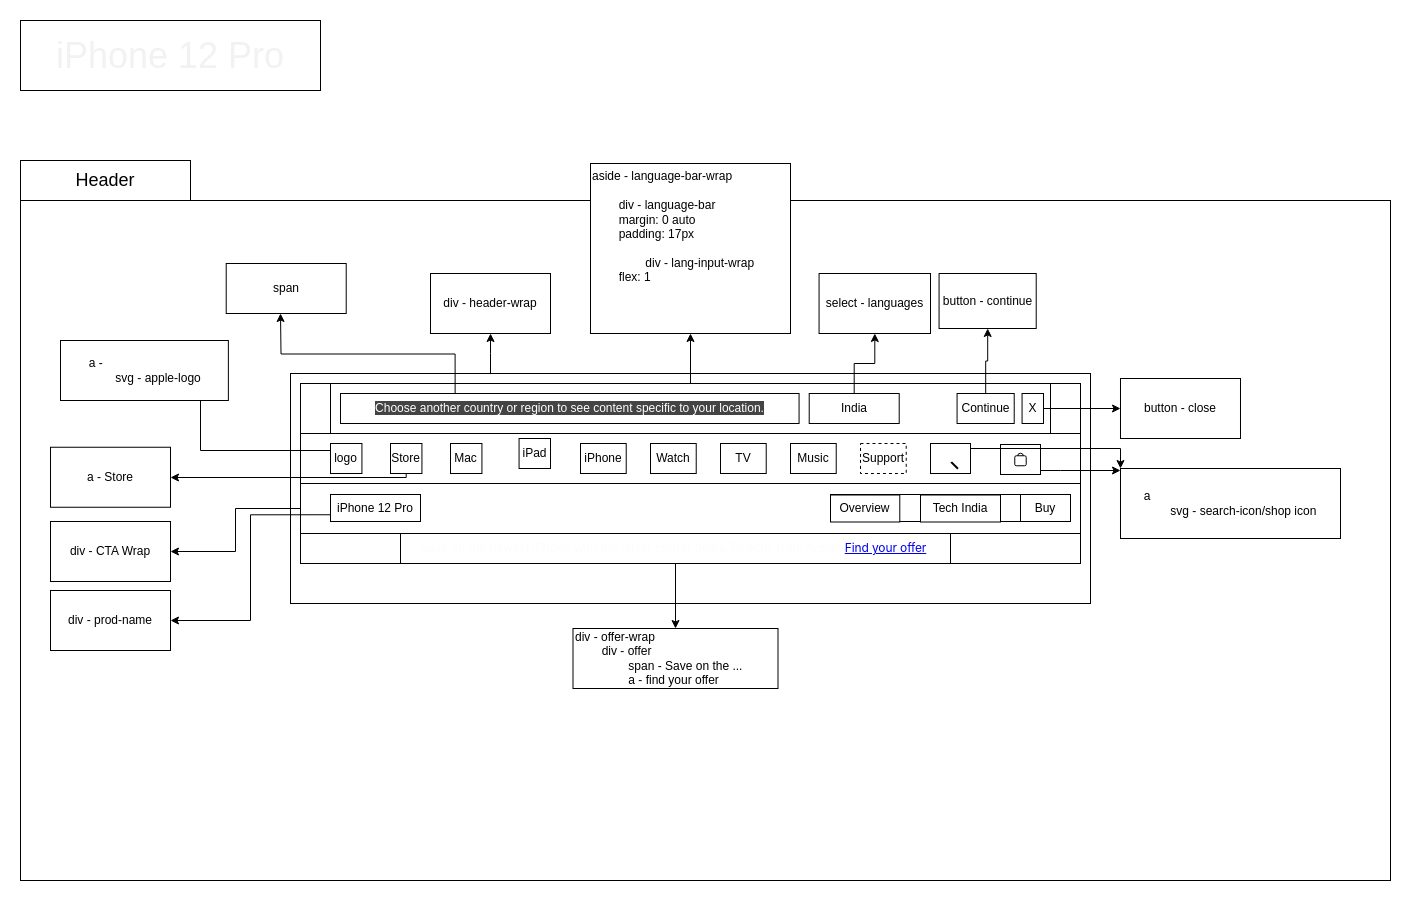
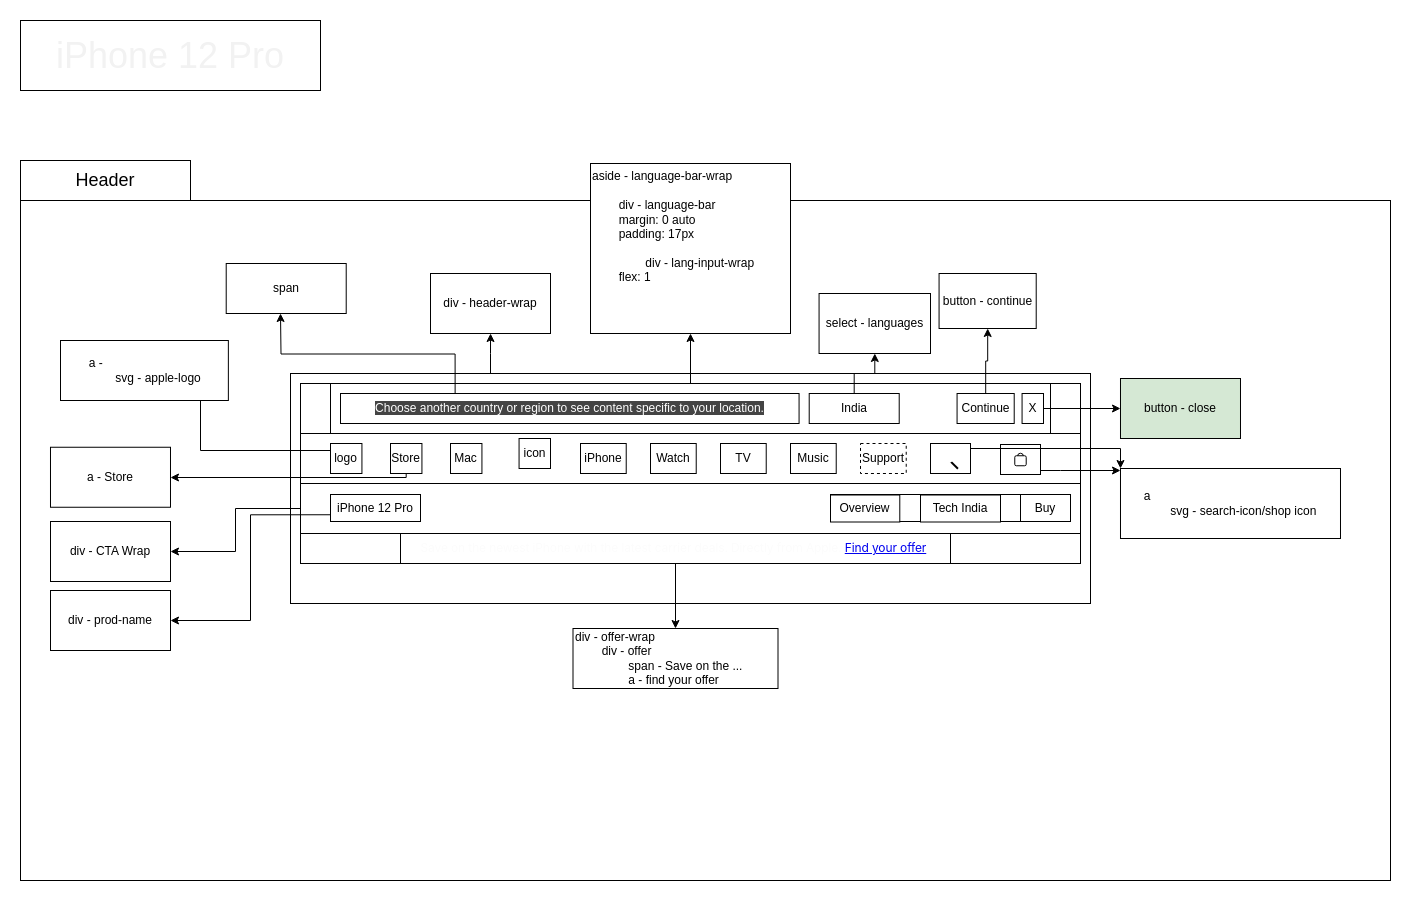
- <mxCell id="13" value="select - languages" style="whiteSpace=wrap;html=1;" parent="5" vertex="1"><mxGeometry x="708.57" y="10" width="111.43" height="60" as="geometry" /></mxCell>
+ <mxCell id="13" value="select - languages" style="whiteSpace=wrap;html=1;" parent="5" vertex="1"><mxGeometry x="708.57" y="30" width="111.43" height="60" as="geometry" /></mxCell>
- <mxCell id="23" value="button - close" style="whiteSpace=wrap;html=1;" parent="5" vertex="1"><mxGeometry x="1009.995" y="115" width="120" height="60" as="geometry" /></mxCell>
+ <mxCell id="23" value="button - close" style="whiteSpace=wrap;html=1;fillColor=#d5e8d4;" parent="5" vertex="1"><mxGeometry x="1009.995" y="115" width="120" height="60" as="geometry" /></mxCell>
- <mxCell id="30" value="iPad" style="whiteSpace=wrap;html=1;" parent="5" vertex="1"><mxGeometry x="408.57" y="175" width="31.43" height="30" as="geometry" /></mxCell>
+ <mxCell id="30" value="icon" style="whiteSpace=wrap;html=1;" parent="5" vertex="1"><mxGeometry x="408.57" y="175" width="31.43" height="30" as="geometry" /></mxCell>
